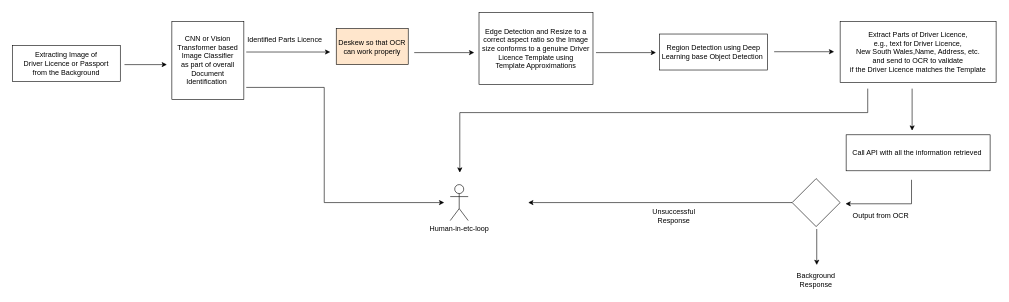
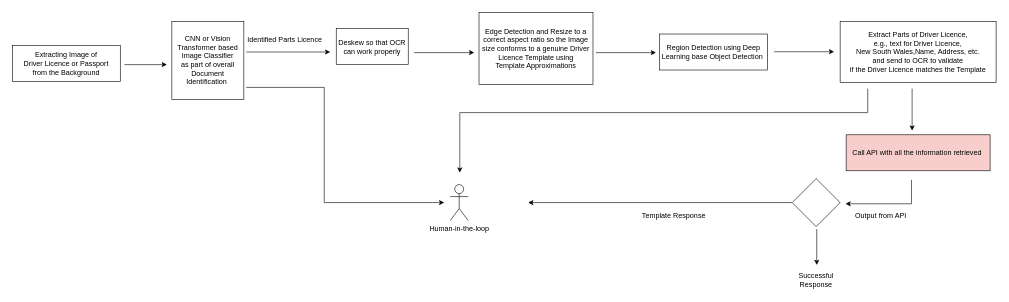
- <mxCell id="8" value="Deskew so that OCR can work properly" style="rounded=0;whiteSpace=wrap;html=1;fillColor=#ffe6cc;" vertex="1" parent="1"><mxGeometry x="560" y="47" width="120" height="60" as="geometry" /></mxCell>
+ <mxCell id="8" value="Deskew so that OCR can work properly" style="rounded=0;whiteSpace=wrap;html=1;" vertex="1" parent="1"><mxGeometry x="560" y="47" width="120" height="60" as="geometry" /></mxCell>
- <mxCell id="13" value="Call API with all the information retrieved&amp;nbsp;" style="rounded=0;whiteSpace=wrap;html=1;" vertex="1" parent="1"><mxGeometry x="1410" y="224" width="240" height="60" as="geometry" /></mxCell>
+ <mxCell id="13" value="Call API with all the information retrieved&amp;nbsp;" style="rounded=0;whiteSpace=wrap;html=1;fillColor=#f8cecc;" vertex="1" parent="1"><mxGeometry x="1410" y="224" width="240" height="60" as="geometry" /></mxCell>
- <mxCell id="24" value="Unsuccessful Response" style="text;html=1;strokeColor=none;fillColor=none;align=center;verticalAlign=middle;whiteSpace=wrap;rounded=0;" vertex="1" parent="1"><mxGeometry x="1068" y="345" width="110" height="30" as="geometry" /></mxCell>
+ <mxCell id="24" value="Template Response" style="text;html=1;strokeColor=none;fillColor=none;align=center;verticalAlign=middle;whiteSpace=wrap;rounded=0;" vertex="1" parent="1"><mxGeometry x="1068" y="345" width="110" height="30" as="geometry" /></mxCell>
- <mxCell id="23" value="Output from OCR" style="text;html=1;strokeColor=none;fillColor=none;align=center;verticalAlign=middle;whiteSpace=wrap;rounded=0;" vertex="1" parent="1"><mxGeometry x="1418" y="345" width="100" height="30" as="geometry" /></mxCell>
+ <mxCell id="23" value="Output from API" style="text;html=1;strokeColor=none;fillColor=none;align=center;verticalAlign=middle;whiteSpace=wrap;rounded=0;" vertex="1" parent="1"><mxGeometry x="1418" y="345" width="100" height="30" as="geometry" /></mxCell>
- <mxCell id="6" value="Human-in-etc-loop" style="shape=umlActor;verticalLabelPosition=bottom;verticalAlign=top;html=1;outlineConnect=0;" vertex="1" parent="1"><mxGeometry x="750" y="307" width="30" height="60" as="geometry" /></mxCell>
+ <mxCell id="6" value="Human-in-the-loop" style="shape=umlActor;verticalLabelPosition=bottom;verticalAlign=top;html=1;outlineConnect=0;" vertex="1" parent="1"><mxGeometry x="750" y="307" width="30" height="60" as="geometry" /></mxCell>
- <mxCell id="25" value="Background Response" style="text;html=1;strokeColor=none;fillColor=none;align=center;verticalAlign=middle;whiteSpace=wrap;rounded=0;" vertex="1" parent="1"><mxGeometry x="1305" y="451" width="110" height="30" as="geometry" /></mxCell>
+ <mxCell id="25" value="Successful Response" style="text;html=1;strokeColor=none;fillColor=none;align=center;verticalAlign=middle;whiteSpace=wrap;rounded=0;" vertex="1" parent="1"><mxGeometry x="1305" y="451" width="110" height="30" as="geometry" /></mxCell>
